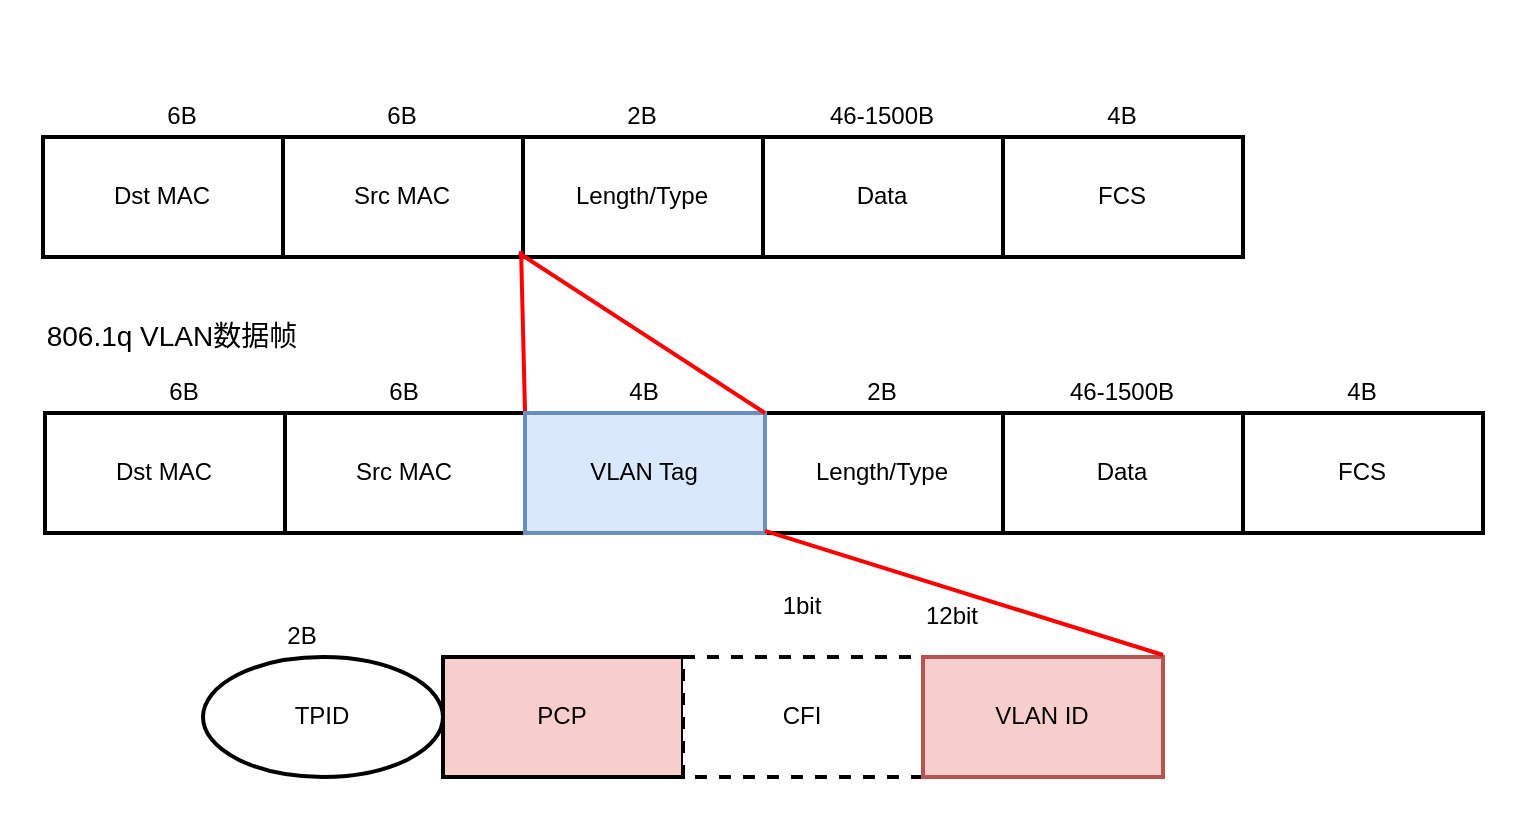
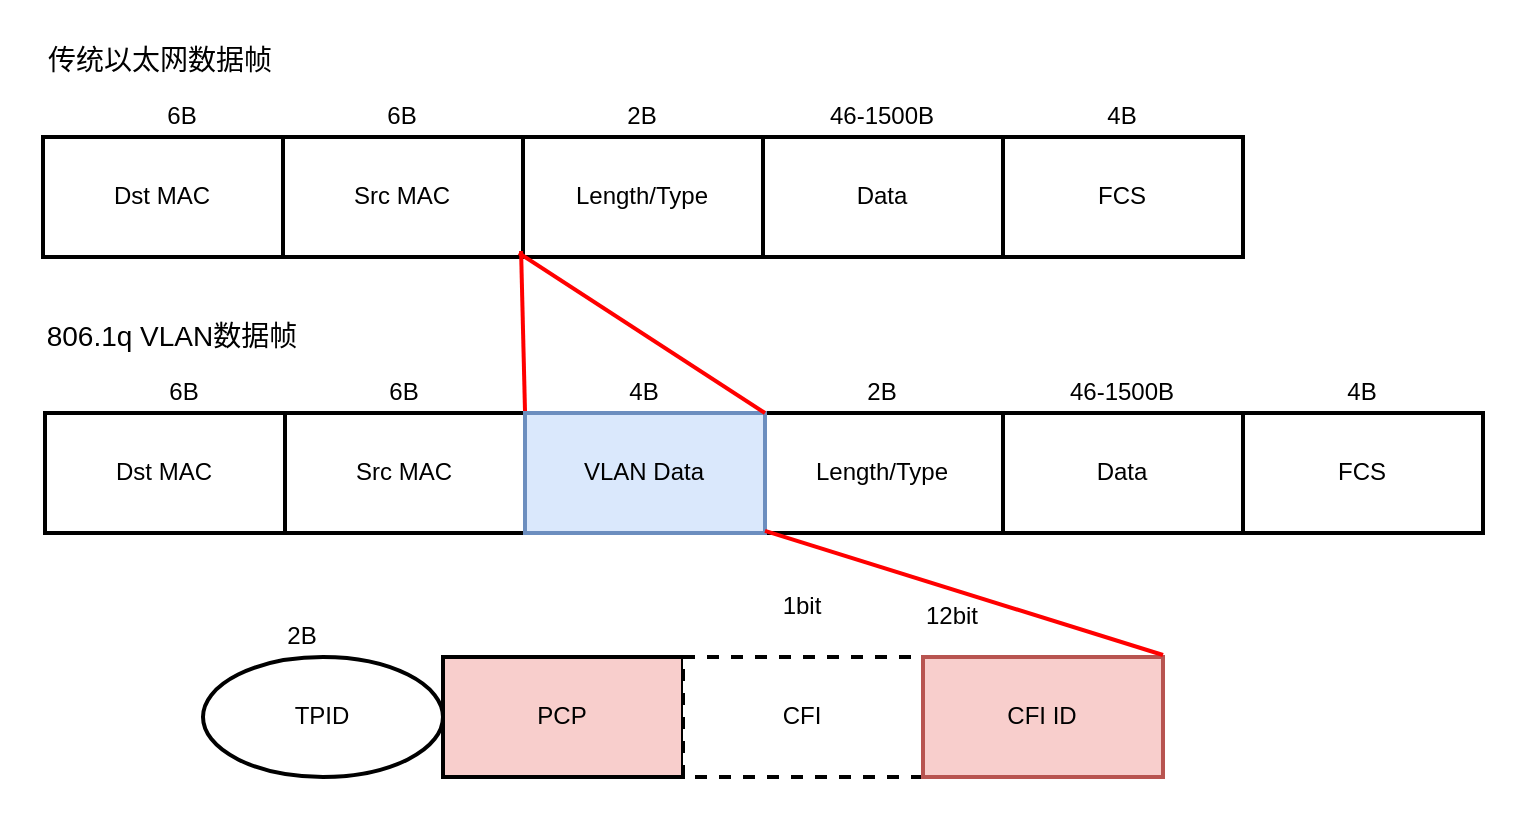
+ <mxCell id="12" value="&lt;font style=&quot;font-size: 14px&quot;&gt;传统以太网数据帧&lt;/font&gt;" style="text;html=1;strokeColor=none;fillColor=none;align=center;verticalAlign=middle;whiteSpace=wrap;rounded=0;" vertex="1" parent="1"><mxGeometry x="20" y="20" width="120" height="20" as="geometry" /></mxCell>
- <mxCell id="24" value="VLAN Tag" style="rounded=0;whiteSpace=wrap;html=1;strokeWidth=2;fillColor=#dae8fc;strokeColor=#6c8ebf;" vertex="1" parent="1"><mxGeometry x="262" y="206" width="120" height="60" as="geometry" /></mxCell>
+ <mxCell id="24" value="VLAN Data" style="rounded=0;whiteSpace=wrap;html=1;strokeWidth=2;fillColor=#dae8fc;strokeColor=#6c8ebf;" vertex="1" parent="1"><mxGeometry x="262" y="206" width="120" height="60" as="geometry" /></mxCell>
- <mxCell id="31" value="VLAN ID" style="rounded=0;whiteSpace=wrap;html=1;strokeWidth=2;fillColor=#f8cecc;strokeColor=#b85450;" vertex="1" parent="1"><mxGeometry x="461" y="328" width="120" height="60" as="geometry" /></mxCell>
+ <mxCell id="31" value="CFI ID" style="rounded=0;whiteSpace=wrap;html=1;strokeWidth=2;fillColor=#f8cecc;strokeColor=#b85450;" vertex="1" parent="1"><mxGeometry x="461" y="328" width="120" height="60" as="geometry" /></mxCell>
